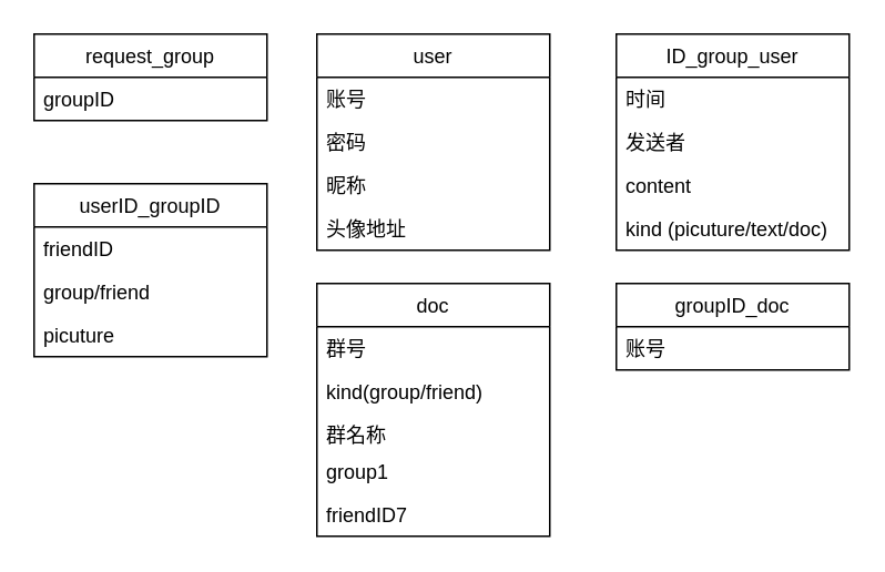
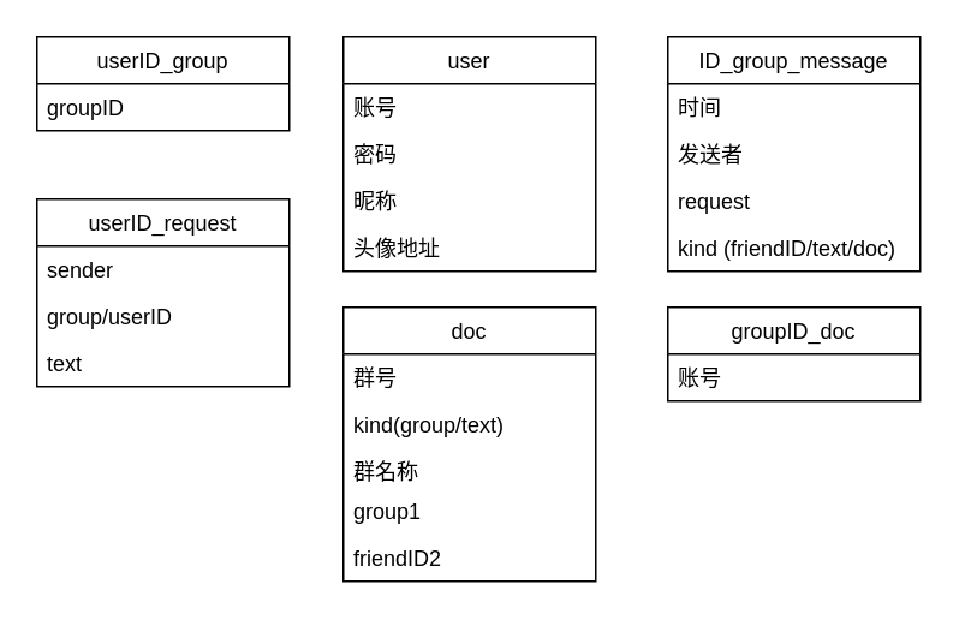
- <mxCell id="20" value="request_group" style="swimlane;fontStyle=0;childLayout=stackLayout;horizontal=1;startSize=26;fillColor=none;horizontalStack=0;resizeParent=1;resizeParentMax=0;resizeLast=0;collapsible=1;marginBottom=0;" parent="1" vertex="1"><mxGeometry x="20" y="20" width="140" height="52" as="geometry" /></mxCell>
+ <mxCell id="20" value="userID_group" style="swimlane;fontStyle=0;childLayout=stackLayout;horizontal=1;startSize=26;fillColor=none;horizontalStack=0;resizeParent=1;resizeParentMax=0;resizeLast=0;collapsible=1;marginBottom=0;" parent="1" vertex="1"><mxGeometry x="20" y="20" width="140" height="52" as="geometry" /></mxCell>
- <mxCell id="15" value="ID_group_user" style="swimlane;fontStyle=0;childLayout=stackLayout;horizontal=1;startSize=26;fillColor=none;horizontalStack=0;resizeParent=1;resizeParentMax=0;resizeLast=0;collapsible=1;marginBottom=0;" parent="1" vertex="1"><mxGeometry x="370" y="20" width="140" height="130" as="geometry" /></mxCell>
+ <mxCell id="15" value="ID_group_message" style="swimlane;fontStyle=0;childLayout=stackLayout;horizontal=1;startSize=26;fillColor=none;horizontalStack=0;resizeParent=1;resizeParentMax=0;resizeLast=0;collapsible=1;marginBottom=0;" parent="1" vertex="1"><mxGeometry x="370" y="20" width="140" height="130" as="geometry" /></mxCell>
- <mxCell id="18" value="content" style="text;strokeColor=none;fillColor=none;align=left;verticalAlign=top;spacingLeft=4;spacingRight=4;overflow=hidden;rotatable=0;points=[[0,0.5],[1,0.5]];portConstraint=eastwest;" parent="15" vertex="1"><mxGeometry y="78" width="140" height="26" as="geometry" /></mxCell>
+ <mxCell id="18" value="request" style="text;strokeColor=none;fillColor=none;align=left;verticalAlign=top;spacingLeft=4;spacingRight=4;overflow=hidden;rotatable=0;points=[[0,0.5],[1,0.5]];portConstraint=eastwest;" parent="15" vertex="1"><mxGeometry y="78" width="140" height="26" as="geometry" /></mxCell>
- <mxCell id="22" value="userID_groupID" style="swimlane;fontStyle=0;childLayout=stackLayout;horizontal=1;startSize=26;fillColor=none;horizontalStack=0;resizeParent=1;resizeParentMax=0;resizeLast=0;collapsible=1;marginBottom=0;" parent="1" vertex="1"><mxGeometry x="20" y="110" width="140" height="104" as="geometry" /></mxCell>
+ <mxCell id="22" value="userID_request" style="swimlane;fontStyle=0;childLayout=stackLayout;horizontal=1;startSize=26;fillColor=none;horizontalStack=0;resizeParent=1;resizeParentMax=0;resizeLast=0;collapsible=1;marginBottom=0;" parent="1" vertex="1"><mxGeometry x="20" y="110" width="140" height="104" as="geometry" /></mxCell>
- <mxCell id="19" value="kind (picuture/text/doc)" style="text;strokeColor=none;fillColor=none;align=left;verticalAlign=top;spacingLeft=4;spacingRight=4;overflow=hidden;rotatable=0;points=[[0,0.5],[1,0.5]];portConstraint=eastwest;" parent="15" vertex="1"><mxGeometry y="104" width="140" height="26" as="geometry" /></mxCell>
+ <mxCell id="19" value="kind (friendID/text/doc)" style="text;strokeColor=none;fillColor=none;align=left;verticalAlign=top;spacingLeft=4;spacingRight=4;overflow=hidden;rotatable=0;points=[[0,0.5],[1,0.5]];portConstraint=eastwest;" parent="15" vertex="1"><mxGeometry y="104" width="140" height="26" as="geometry" /></mxCell>
- <mxCell id="23" value="friendID" style="text;strokeColor=none;fillColor=none;align=left;verticalAlign=top;spacingLeft=4;spacingRight=4;overflow=hidden;rotatable=0;points=[[0,0.5],[1,0.5]];portConstraint=eastwest;" parent="22" vertex="1"><mxGeometry y="26" width="140" height="26" as="geometry" /></mxCell>
+ <mxCell id="23" value="sender" style="text;strokeColor=none;fillColor=none;align=left;verticalAlign=top;spacingLeft=4;spacingRight=4;overflow=hidden;rotatable=0;points=[[0,0.5],[1,0.5]];portConstraint=eastwest;" parent="22" vertex="1"><mxGeometry y="26" width="140" height="26" as="geometry" /></mxCell>
- <mxCell id="24" value="group/friend" style="text;strokeColor=none;fillColor=none;align=left;verticalAlign=top;spacingLeft=4;spacingRight=4;overflow=hidden;rotatable=0;points=[[0,0.5],[1,0.5]];portConstraint=eastwest;" parent="22" vertex="1"><mxGeometry y="52" width="140" height="26" as="geometry" /></mxCell>
+ <mxCell id="24" value="group/userID" style="text;strokeColor=none;fillColor=none;align=left;verticalAlign=top;spacingLeft=4;spacingRight=4;overflow=hidden;rotatable=0;points=[[0,0.5],[1,0.5]];portConstraint=eastwest;" parent="22" vertex="1"><mxGeometry y="52" width="140" height="26" as="geometry" /></mxCell>
- <mxCell id="25" value="picuture" style="text;strokeColor=none;fillColor=none;align=left;verticalAlign=top;spacingLeft=4;spacingRight=4;overflow=hidden;rotatable=0;points=[[0,0.5],[1,0.5]];portConstraint=eastwest;" parent="22" vertex="1"><mxGeometry y="78" width="140" height="26" as="geometry" /></mxCell>
+ <mxCell id="25" value="text" style="text;strokeColor=none;fillColor=none;align=left;verticalAlign=top;spacingLeft=4;spacingRight=4;overflow=hidden;rotatable=0;points=[[0,0.5],[1,0.5]];portConstraint=eastwest;" parent="22" vertex="1"><mxGeometry y="78" width="140" height="26" as="geometry" /></mxCell>
- <mxCell id="9" value="kind(group/friend)" style="text;strokeColor=none;fillColor=none;align=left;verticalAlign=top;spacingLeft=4;spacingRight=4;overflow=hidden;rotatable=0;points=[[0,0.5],[1,0.5]];portConstraint=eastwest;" parent="7" vertex="1"><mxGeometry y="52" width="140" height="26" as="geometry" /></mxCell>
+ <mxCell id="9" value="kind(group/text)" style="text;strokeColor=none;fillColor=none;align=left;verticalAlign=top;spacingLeft=4;spacingRight=4;overflow=hidden;rotatable=0;points=[[0,0.5],[1,0.5]];portConstraint=eastwest;" parent="7" vertex="1"><mxGeometry y="52" width="140" height="26" as="geometry" /></mxCell>
- <mxCell id="12" value="friendID7" style="text;strokeColor=none;fillColor=none;align=left;verticalAlign=top;spacingLeft=4;spacingRight=4;overflow=hidden;rotatable=0;points=[[0,0.5],[1,0.5]];portConstraint=eastwest;" parent="7" vertex="1"><mxGeometry y="126" width="140" height="26" as="geometry" /></mxCell>
+ <mxCell id="12" value="friendID2" style="text;strokeColor=none;fillColor=none;align=left;verticalAlign=top;spacingLeft=4;spacingRight=4;overflow=hidden;rotatable=0;points=[[0,0.5],[1,0.5]];portConstraint=eastwest;" parent="7" vertex="1"><mxGeometry y="126" width="140" height="26" as="geometry" /></mxCell>
